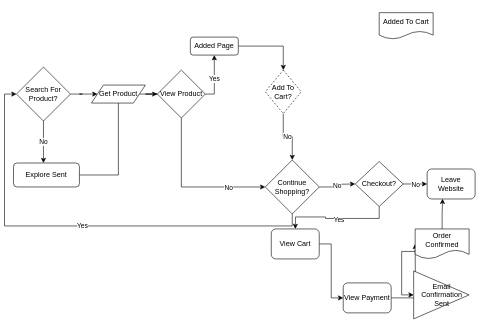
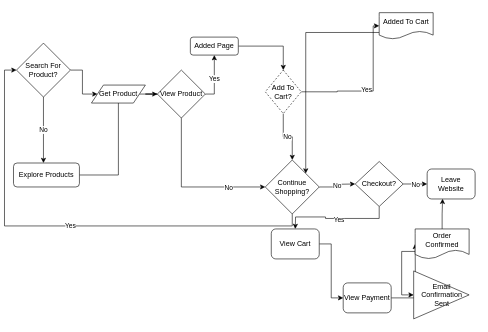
+ <mxCell id="20" style="edgeStyle=orthogonalEdgeStyle;rounded=0;orthogonalLoop=1;jettySize=auto;html=1;exitX=0;exitY=0.75;exitDx=0;exitDy=0;entryX=1;entryY=0;entryDx=0;entryDy=0;" edge="1" parent="1" source="21" target="14"><mxGeometry relative="1" as="geometry" /></mxCell>
+ <mxCell id="9" style="edgeStyle=orthogonalEdgeStyle;rounded=0;orthogonalLoop=1;jettySize=auto;html=1;exitX=1;exitY=0.5;exitDx=0;exitDy=0;entryX=0;entryY=0.5;entryDx=0;entryDy=0;" edge="1" parent="1" source="11" target="21"><mxGeometry relative="1" as="geometry"><Array as="points"><mxPoint x="560" y="152" /><mxPoint x="560" y="151" /><mxPoint x="620" y="151" /></Array></mxGeometry></mxCell>
+ <mxCell id="10" value="Yes" style="edgeLabel;html=1;align=center;verticalAlign=middle;resizable=0;points=[];" vertex="1" connectable="0" parent="9"><mxGeometry x="-0.085" y="3" relative="1" as="geometry"><mxPoint as="offset" /></mxGeometry></mxCell>
- <mxCell id="4" value="Search For Product?" style="rhombus;whiteSpace=wrap;html=1;" vertex="1" parent="1"><mxGeometry x="25" y="111" width="90" height="90" as="geometry" /></mxCell>
+ <mxCell id="4" value="Search For Product?" style="rhombus;whiteSpace=wrap;html=1;" vertex="1" parent="1"><mxGeometry x="25" y="71" width="90" height="90" as="geometry" /></mxCell>
- <mxCell id="6" value="Explore Sent" style="rounded=1;whiteSpace=wrap;html=1;" vertex="1" parent="1"><mxGeometry x="20" y="271" width="110" height="40" as="geometry" /></mxCell>
+ <mxCell id="6" value="Explore Products" style="rounded=1;whiteSpace=wrap;html=1;" vertex="1" parent="1"><mxGeometry x="20" y="271" width="110" height="40" as="geometry" /></mxCell>
